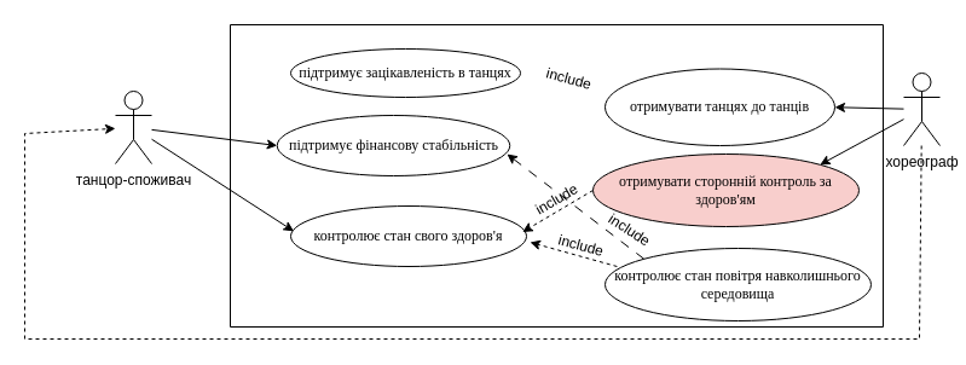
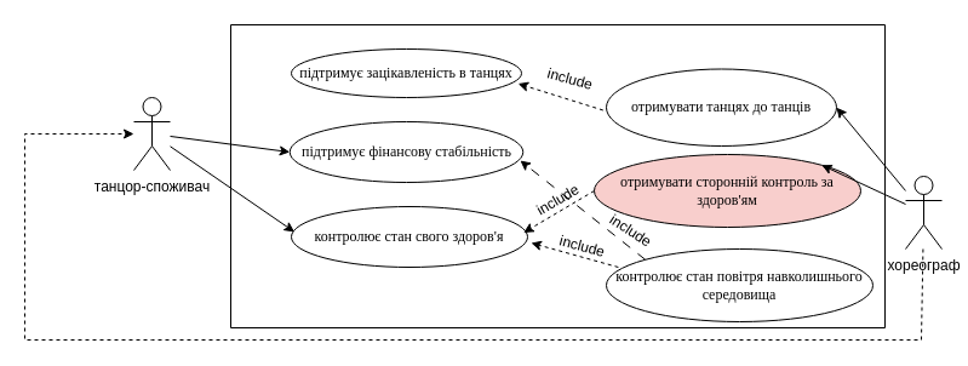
+ <mxCell id="14" value="" style="endArrow=classic;html=1;rounded=0;exitX=-0.014;exitY=0.535;exitDx=0;exitDy=0;exitPerimeter=0;entryX=0.985;entryY=0.714;entryDx=0;entryDy=0;entryPerimeter=0;dashed=1;" parent="1" source="12" target="3" edge="1"><mxGeometry width="50" height="50" relative="1" as="geometry"><mxPoint x="320" y="170" as="sourcePoint" /><mxPoint x="370" y="120" as="targetPoint" /></mxGeometry></mxCell>
- <mxCell id="9" value="хореограф" style="shape=umlActor;verticalLabelPosition=bottom;verticalAlign=top;html=1;outlineConnect=0;" parent="1" vertex="1"><mxGeometry x="747" y="60" width="30" height="60" as="geometry" /></mxCell>
+ <mxCell id="9" value="хореограф" style="shape=umlActor;verticalLabelPosition=bottom;verticalAlign=top;html=1;outlineConnect=0;" parent="1" vertex="1"><mxGeometry x="747" y="145" width="30" height="60" as="geometry" /></mxCell>
- <mxCell id="2" value="танцор-споживач" style="shape=umlActor;verticalLabelPosition=bottom;verticalAlign=top;html=1;outlineConnect=0;" parent="1" vertex="1"><mxGeometry x="95" y="75" width="30" height="60" as="geometry" /></mxCell>
+ <mxCell id="2" value="танцор-споживач" style="shape=umlActor;verticalLabelPosition=bottom;verticalAlign=top;html=1;outlineConnect=0;" parent="1" vertex="1"><mxGeometry x="110" y="80" width="30" height="60" as="geometry" /></mxCell>
- <mxCell id="4" value="підтримує фінансову стабільність" style="ellipse;whiteSpace=wrap;html=1;fontFamily=Times New Roman;" parent="1" vertex="1"><mxGeometry x="228.75" y="95" width="192.5" height="50" as="geometry" /></mxCell>
+ <mxCell id="4" value="підтримує фінансову стабільність" style="ellipse;whiteSpace=wrap;html=1;fontFamily=Times New Roman;" parent="1" vertex="1"><mxGeometry x="238.75" y="100" width="192.5" height="50" as="geometry" /></mxCell>
